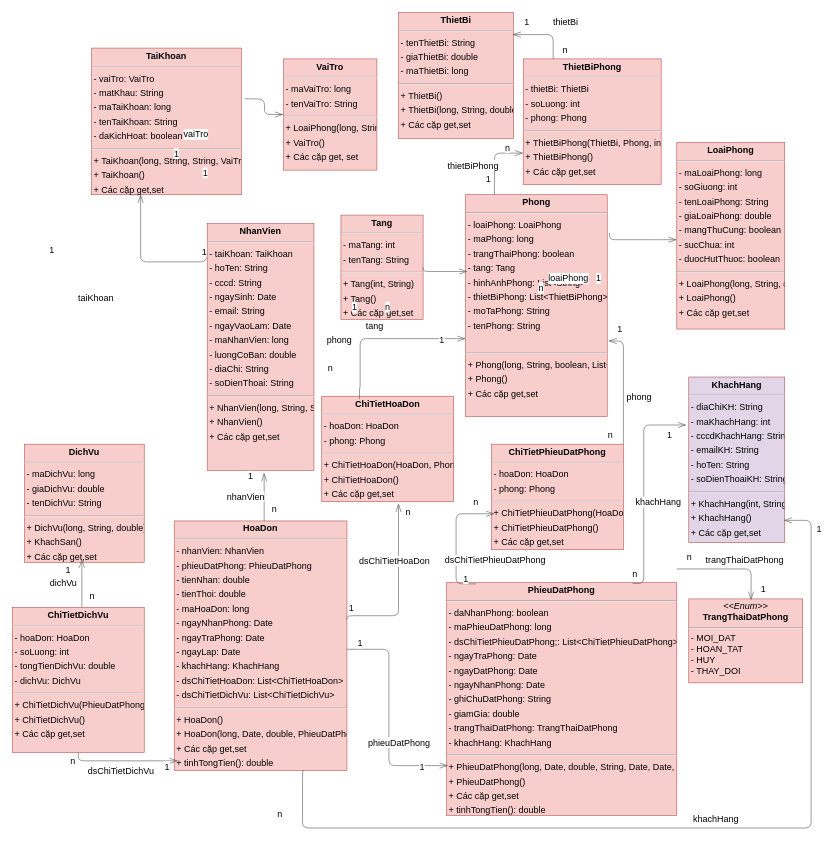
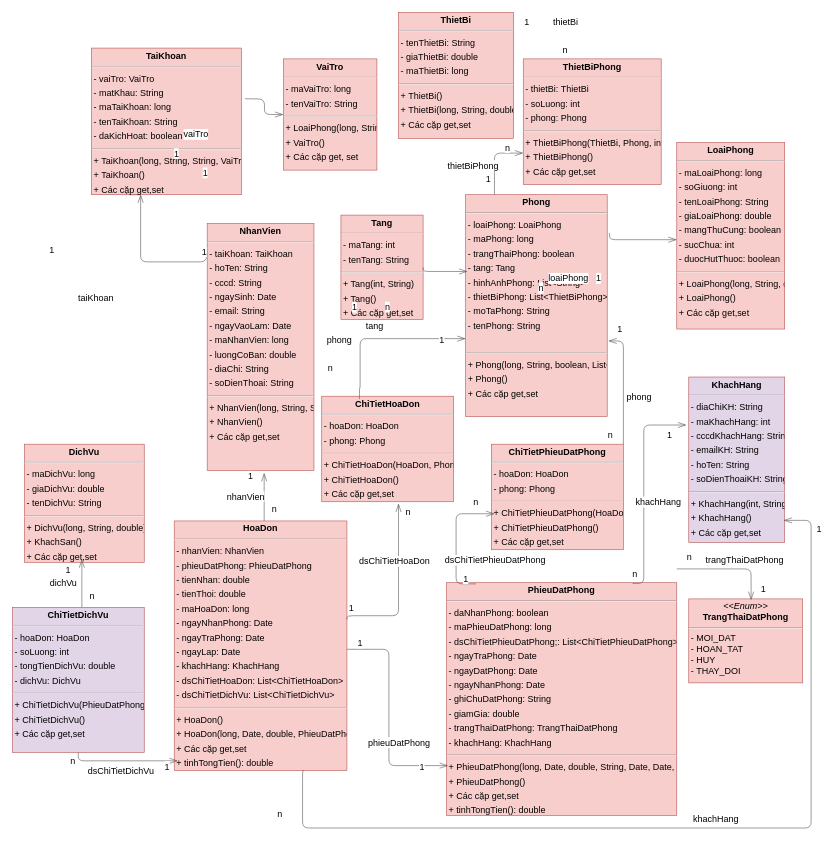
- <mxCell id="73" value="" style="html=1;rounded=1;edgeStyle=orthogonalEdgeStyle;dashed=0;startArrow=diamondThinstartSize=12;endArrow=openThin;endSize=12;strokeColor=#595959;exitX=0.217;exitY=0.002;exitDx=0;exitDy=0;exitPerimeter=0;fontSize=15;entryX=0.99;entryY=0.176;entryDx=0;entryDy=0;entryPerimeter=0;" parent="1" source="10" target="14" edge="1"><mxGeometry width="50" height="50" relative="1" as="geometry"><Array as="points" /><mxPoint x="1036" y="404" as="sourcePoint" /><mxPoint x="1144" y="415" as="targetPoint" /></mxGeometry></mxCell>
- <mxCell id="74" value="n" style="edgeLabel;resizable=0;html=1;align=left;verticalAlign=top;strokeColor=default;fontSize=15;" parent="73" vertex="1" connectable="0"><mxGeometry x="896" y="464" as="geometry" /></mxCell>
- <mxCell id="75" value="1" style="edgeLabel;resizable=0;html=1;align=left;verticalAlign=top;strokeColor=default;fontSize=15;" parent="73" vertex="1" connectable="0"><mxGeometry x="992" y="448" as="geometry" /></mxCell>
- <mxCell id="76" value="loaiPhong" style="edgeLabel;resizable=0;html=1;align=left;verticalAlign=top;strokeColor=default;fontSize=15;" parent="73" vertex="1" connectable="0"><mxGeometry x="912" y="448" as="geometry" /></mxCell>
- <mxCell id="2" value="&lt;p style=&quot;margin: 4px 0px 0px; text-align: center; font-size: 15px;&quot;&gt;&lt;b style=&quot;font-size: 15px;&quot;&gt;ChiTietDichVu&lt;/b&gt;&lt;/p&gt;&lt;hr style=&quot;font-size: 15px;&quot;&gt;&lt;p style=&quot;margin: 0px 0px 0px 4px; line-height: 1.6; font-size: 15px;&quot;&gt;- hoaDon: HoaDon&lt;br style=&quot;border-color: var(--border-color); font-size: 15px;&quot;&gt;- soLuong: int&lt;br style=&quot;border-color: var(--border-color); font-size: 15px;&quot;&gt;- tongTienDichVu: double&lt;br style=&quot;border-color: var(--border-color); font-size: 15px;&quot;&gt;- dichVu: DichVu&lt;/p&gt;&lt;hr style=&quot;font-size: 15px;&quot;&gt;&lt;p style=&quot;margin: 0px 0px 0px 4px; line-height: 1.6; font-size: 15px;&quot;&gt;+ ChiTietDichVu(PhieuDatPhong, DichVu, int, double)&lt;br style=&quot;border-color: var(--border-color); font-size: 15px;&quot;&gt;+ ChiTietDichVu()&lt;br style=&quot;font-size: 15px;&quot;&gt;&lt;/p&gt;&lt;p style=&quot;margin: 0px 0px 0px 4px; line-height: 1.6; font-size: 15px;&quot;&gt;+ Các cặp get,set&lt;/p&gt;" style="verticalAlign=top;align=left;overflow=fill;fontSize=15;fontFamily=Helvetica;html=1;rounded=0;shadow=0;comic=0;labelBackgroundColor=none;strokeWidth=1;fillColor=#f8cecc;strokeColor=#b85450;" parent="1" vertex="1"><mxGeometry x="20" y="1012" width="220" height="242" as="geometry" /></mxCell>
+ <mxCell id="2" value="&lt;p style=&quot;margin: 4px 0px 0px; text-align: center; font-size: 15px;&quot;&gt;&lt;b style=&quot;font-size: 15px;&quot;&gt;ChiTietDichVu&lt;/b&gt;&lt;/p&gt;&lt;hr style=&quot;font-size: 15px;&quot;&gt;&lt;p style=&quot;margin: 0px 0px 0px 4px; line-height: 1.6; font-size: 15px;&quot;&gt;- hoaDon: HoaDon&lt;br style=&quot;border-color: var(--border-color); font-size: 15px;&quot;&gt;- soLuong: int&lt;br style=&quot;border-color: var(--border-color); font-size: 15px;&quot;&gt;- tongTienDichVu: double&lt;br style=&quot;border-color: var(--border-color); font-size: 15px;&quot;&gt;- dichVu: DichVu&lt;/p&gt;&lt;hr style=&quot;font-size: 15px;&quot;&gt;&lt;p style=&quot;margin: 0px 0px 0px 4px; line-height: 1.6; font-size: 15px;&quot;&gt;+ ChiTietDichVu(PhieuDatPhong, DichVu, int, double)&lt;br style=&quot;border-color: var(--border-color); font-size: 15px;&quot;&gt;+ ChiTietDichVu()&lt;br style=&quot;font-size: 15px;&quot;&gt;&lt;/p&gt;&lt;p style=&quot;margin: 0px 0px 0px 4px; line-height: 1.6; font-size: 15px;&quot;&gt;+ Các cặp get,set&lt;/p&gt;" style="verticalAlign=top;align=left;overflow=fill;fontSize=15;fontFamily=Helvetica;html=1;rounded=0;shadow=0;comic=0;labelBackgroundColor=none;strokeWidth=1;fillColor=#e1d5e7;strokeColor=#b85450;" parent="1" vertex="1"><mxGeometry x="20" y="1012" width="220" height="242" as="geometry" /></mxCell>
